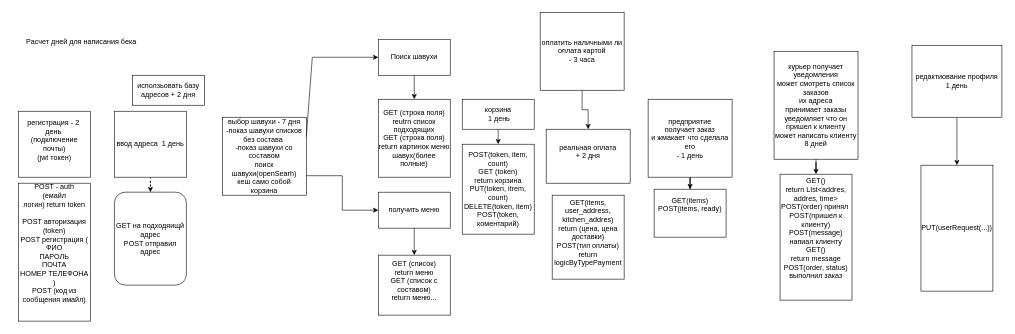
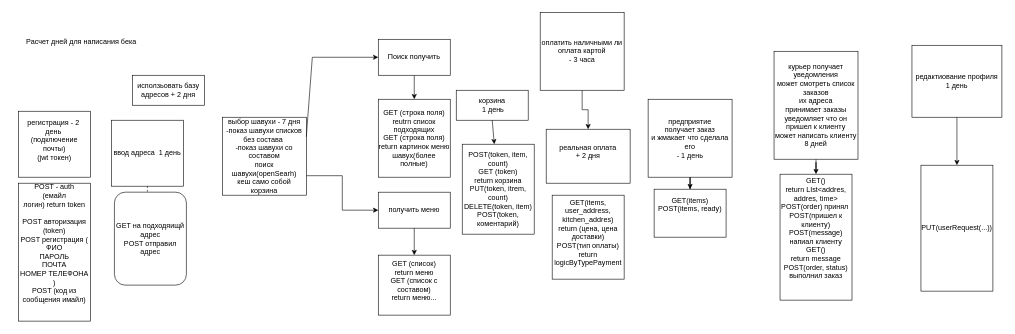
- <mxCell id="21" value="Поиск шавухи" style="rounded=0;whiteSpace=wrap;html=1;" vertex="1" parent="1"><mxGeometry x="630" y="65" width="120" height="60" as="geometry" /></mxCell>
+ <mxCell id="21" value="Поиск получить" style="rounded=0;whiteSpace=wrap;html=1;" vertex="1" parent="1"><mxGeometry x="630" y="65" width="120" height="60" as="geometry" /></mxCell>
- <mxCell id="27" value="корзина&lt;div&gt;&amp;nbsp;1 день&lt;/div&gt;" style="rounded=0;whiteSpace=wrap;html=1;" vertex="1" parent="1"><mxGeometry x="770" y="165" width="120" height="50" as="geometry" /></mxCell>
+ <mxCell id="27" value="корзина&lt;div&gt;&amp;nbsp;1 день&lt;/div&gt;" style="rounded=0;whiteSpace=wrap;html=1;" vertex="1" parent="1"><mxGeometry x="760" y="150" width="120" height="50" as="geometry" /></mxCell>
- <mxCell id="4" value="ввод адреса&amp;nbsp; 1 день" style="rounded=0;whiteSpace=wrap;html=1;" vertex="1" parent="1"><mxGeometry x="190" y="185" width="120" height="110" as="geometry" /></mxCell>
+ <mxCell id="4" value="ввод адреса&amp;nbsp; 1 день" style="rounded=0;whiteSpace=wrap;html=1;" vertex="1" parent="1"><mxGeometry x="185" y="200" width="120" height="110" as="geometry" /></mxCell>
